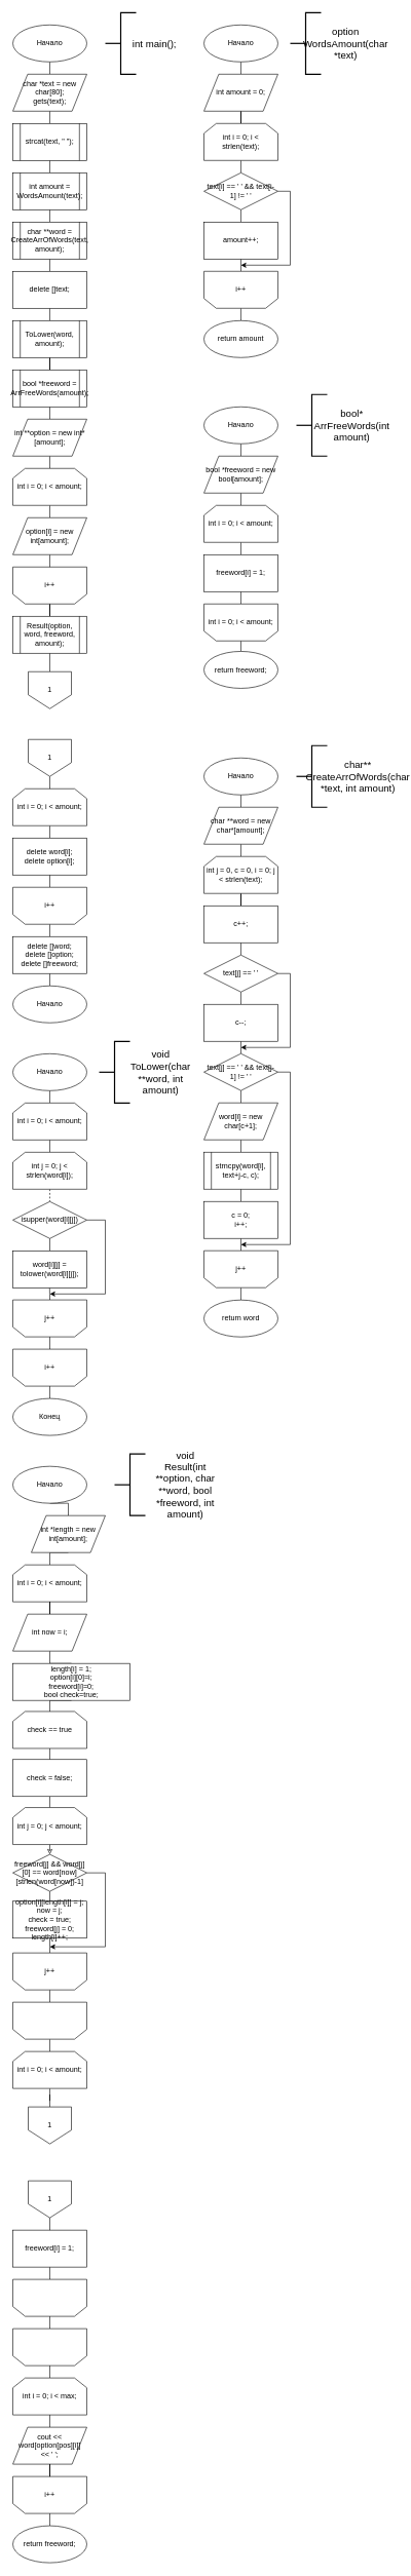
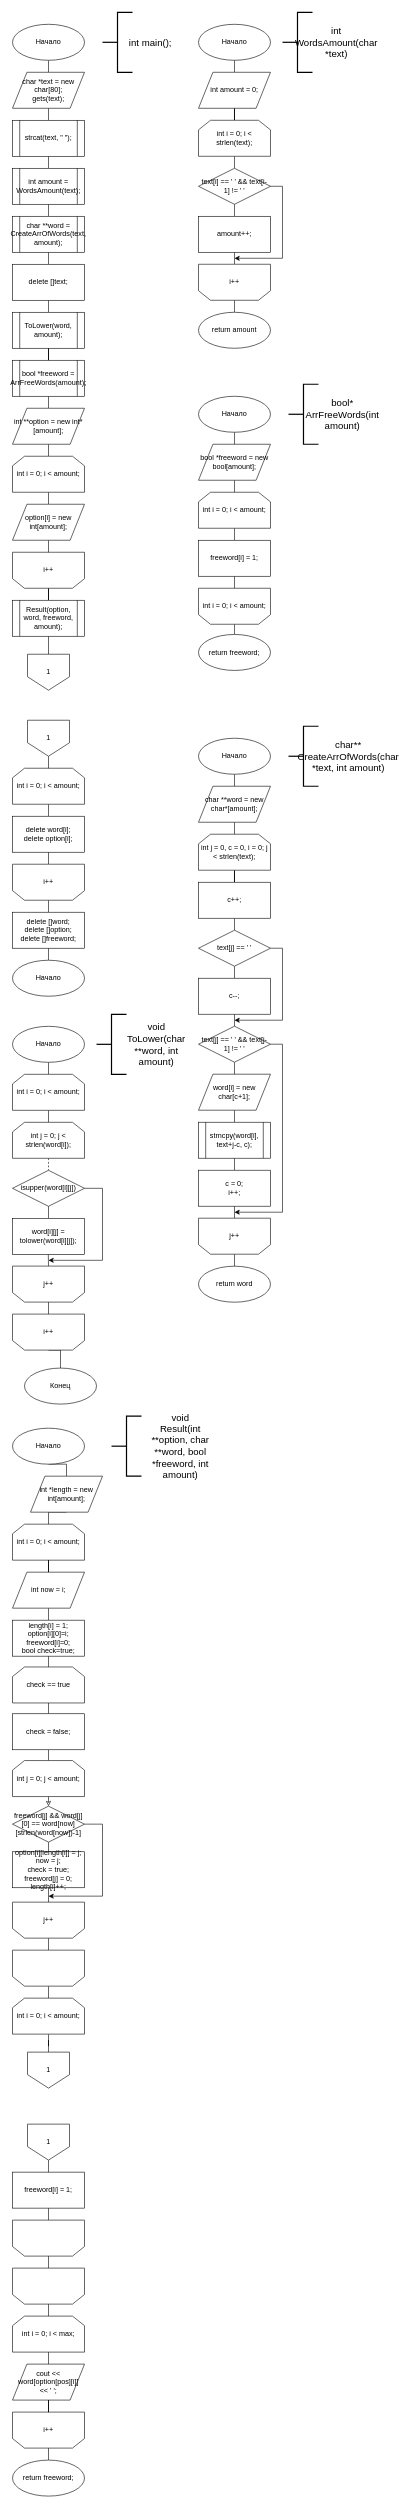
- <mxCell id="42" value="option WordsAmount(char *text)" style="text;html=1;strokeColor=none;fillColor=none;align=center;verticalAlign=middle;whiteSpace=wrap;rounded=0;fontSize=16;" parent="1" vertex="1"><mxGeometry x="510" y="30" width="100" height="80" as="geometry" /></mxCell>
+ <mxCell id="42" value="int WordsAmount(char *text)" style="text;html=1;strokeColor=none;fillColor=none;align=center;verticalAlign=middle;whiteSpace=wrap;rounded=0;fontSize=16;" parent="1" vertex="1"><mxGeometry x="510" y="30" width="100" height="80" as="geometry" /></mxCell>
- <mxCell id="98" value="Конец" style="ellipse;whiteSpace=wrap;html=1;fontSize=12;" parent="1" vertex="1"><mxGeometry x="20" y="2269.84" width="120" height="60" as="geometry" /></mxCell>
+ <mxCell id="98" value="Конец" style="ellipse;whiteSpace=wrap;html=1;fontSize=12;" parent="1" vertex="1"><mxGeometry x="40" y="2279.84" width="120" height="60" as="geometry" /></mxCell>
- <mxCell id="123" value="&lt;div&gt;length[i] = 1;&lt;/div&gt;&lt;div&gt;option[i][0]=i;&lt;/div&gt;&lt;div&gt;freeword[i]=0;&lt;/div&gt;&lt;div&gt;&lt;span&gt;bool check=true;&lt;/span&gt;&lt;/div&gt;" style="rounded=0;whiteSpace=wrap;html=1;fontSize=12;" parent="1" vertex="1"><mxGeometry x="20" y="2700" width="190" height="60" as="geometry" /></mxCell>
+ <mxCell id="123" value="&lt;div&gt;length[i] = 1;&lt;/div&gt;&lt;div&gt;option[i][0]=i;&lt;/div&gt;&lt;div&gt;freeword[i]=0;&lt;/div&gt;&lt;div&gt;&lt;span&gt;bool check=true;&lt;/span&gt;&lt;/div&gt;" style="rounded=0;whiteSpace=wrap;html=1;fontSize=12;" parent="1" vertex="1"><mxGeometry x="20" y="2700" width="120" height="60" as="geometry" /></mxCell>
